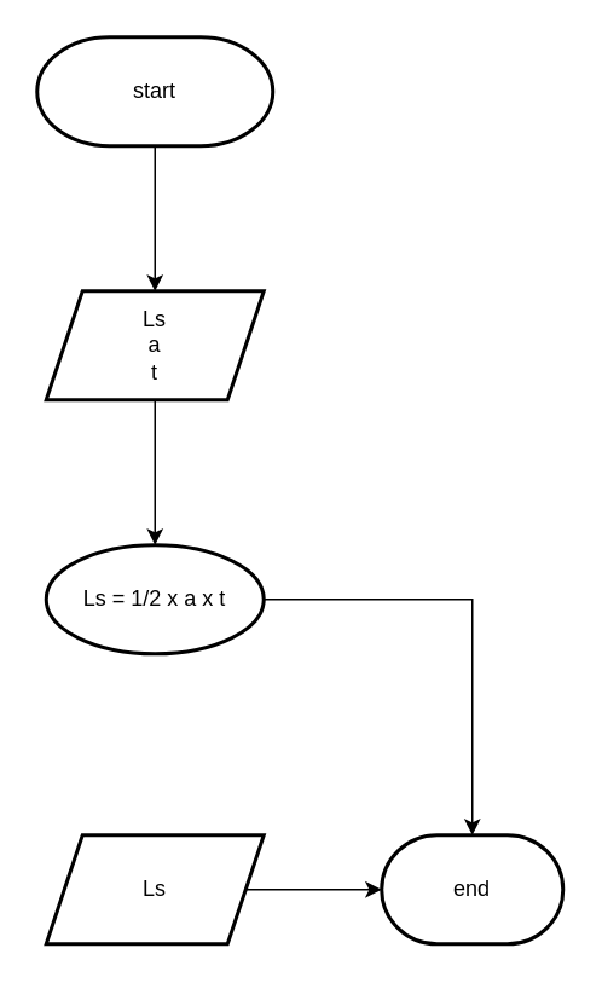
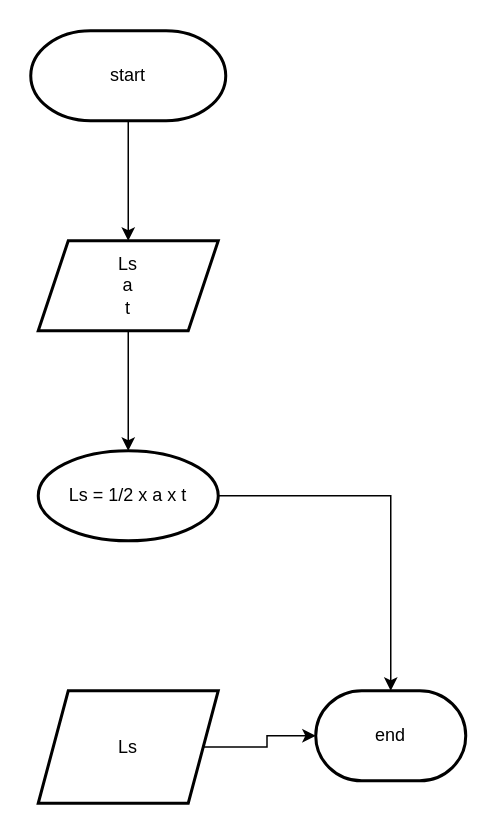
- <mxCell id="5" value="Ls" style="shape=parallelogram;perimeter=parallelogramPerimeter;whiteSpace=wrap;html=1;fixedSize=1;strokeWidth=2;" parent="1" vertex="1"><mxGeometry x="25" y="460" width="120" height="60" as="geometry" /></mxCell>
+ <mxCell id="5" value="Ls" style="shape=parallelogram;perimeter=parallelogramPerimeter;whiteSpace=wrap;html=1;fixedSize=1;strokeWidth=2;" parent="1" vertex="1"><mxGeometry x="25" y="460" width="120" height="75" as="geometry" /></mxCell>
